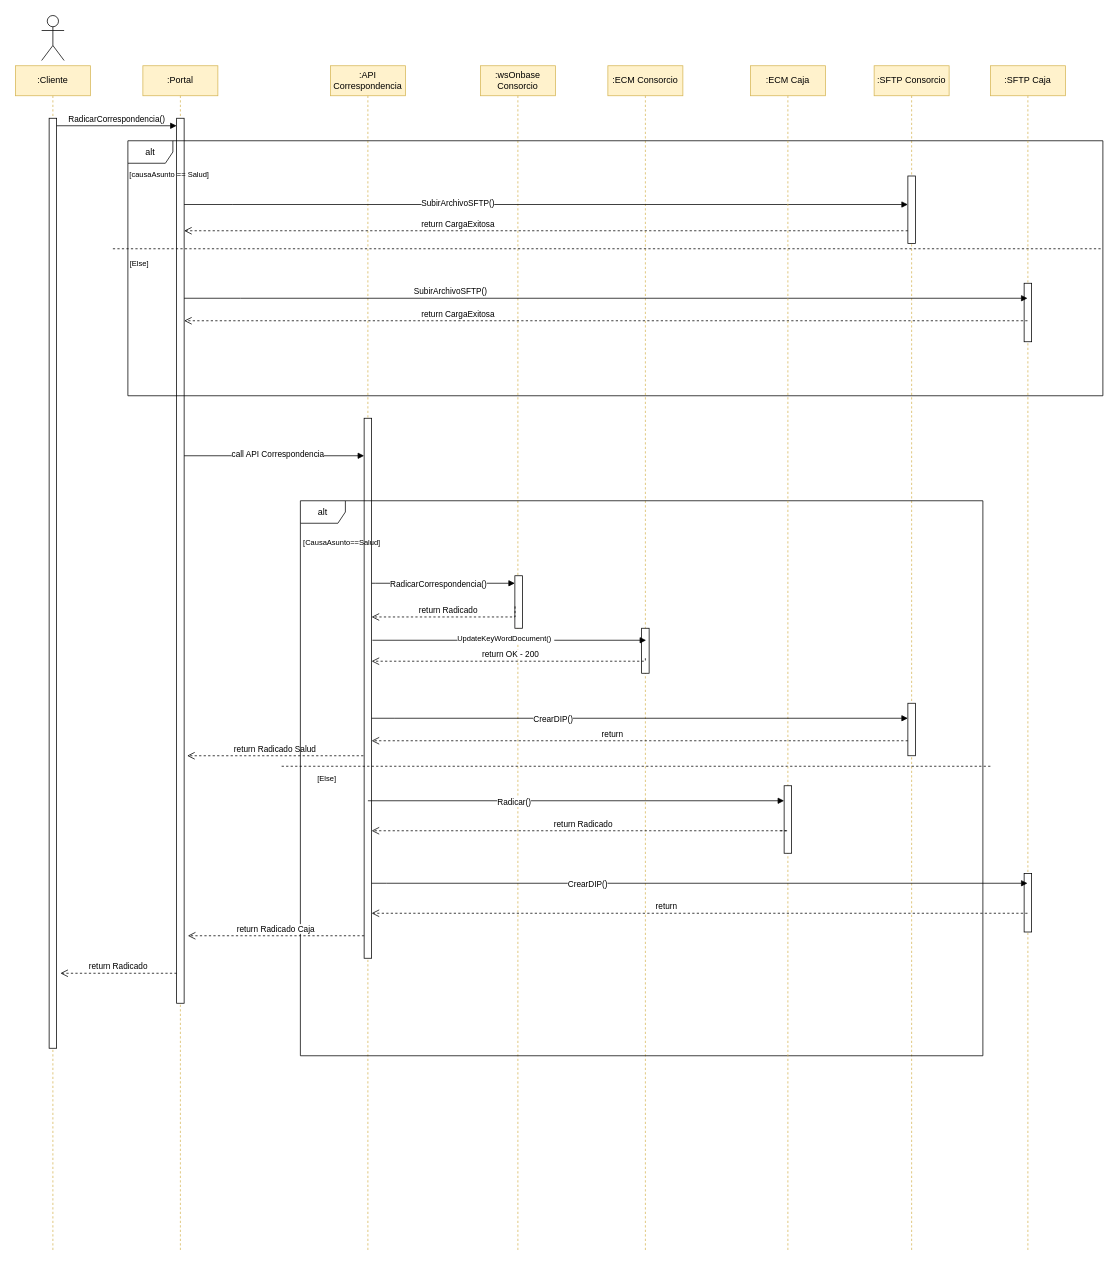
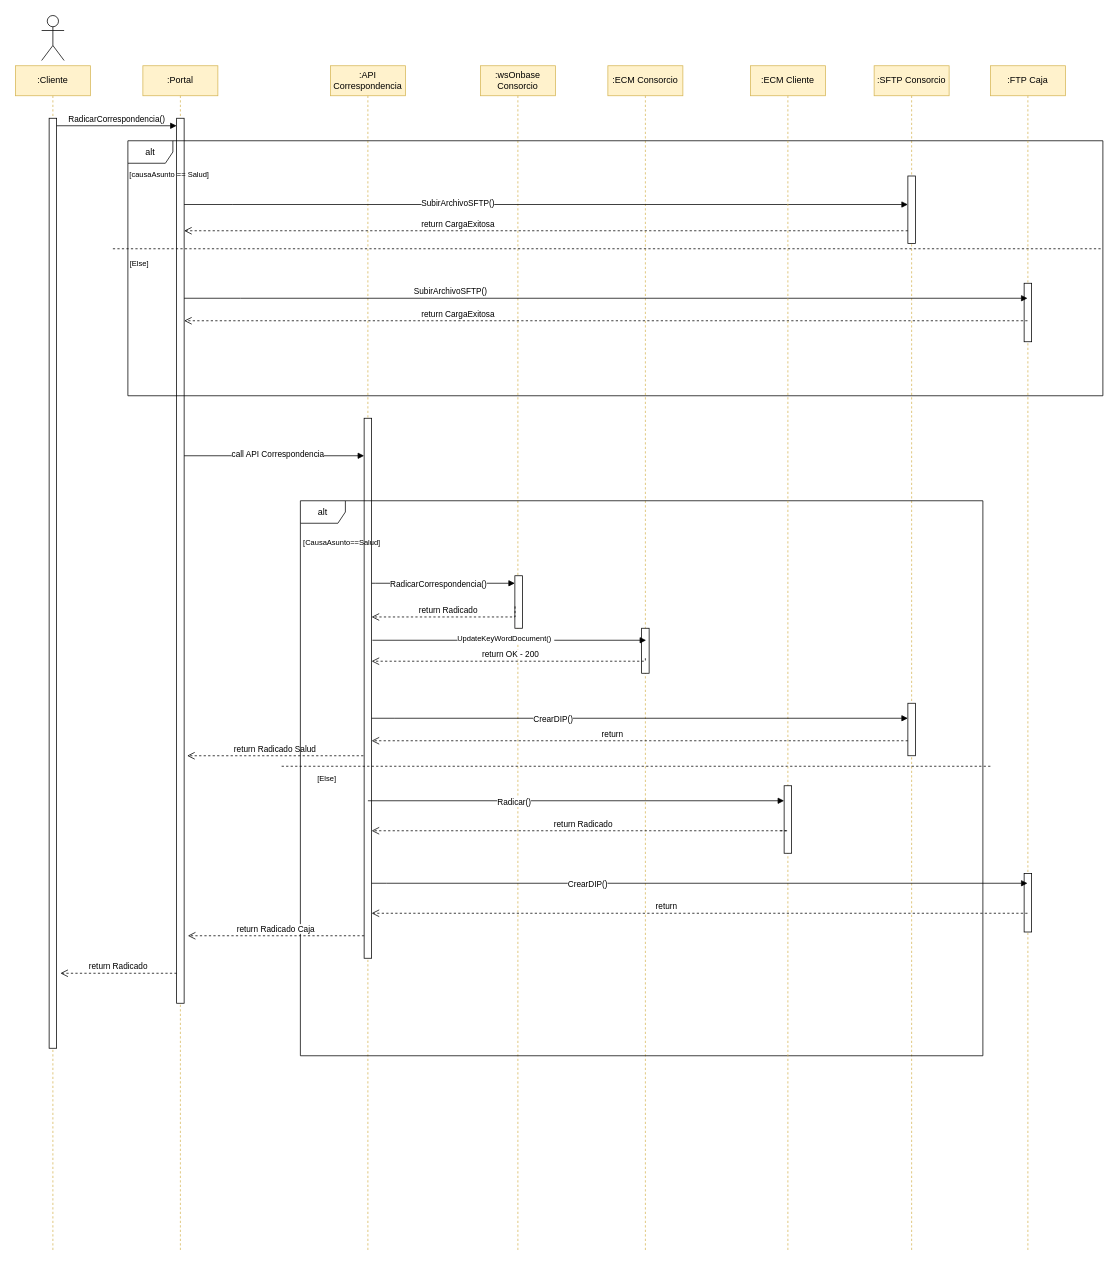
- <mxCell id="40" value=":ECM Caja" style="shape=umlLifeline;perimeter=lifelinePerimeter;whiteSpace=wrap;html=1;container=0;dropTarget=0;collapsible=0;recursiveResize=0;outlineConnect=0;portConstraint=eastwest;newEdgeStyle={&quot;edgeStyle&quot;:&quot;elbowEdgeStyle&quot;,&quot;elbow&quot;:&quot;vertical&quot;,&quot;curved&quot;:0,&quot;rounded&quot;:0};fillColor=#fff2cc;strokeColor=#d6b656;" parent="1" vertex="1"><mxGeometry x="1000" y="87" width="100" height="1580" as="geometry" /></mxCell>
+ <mxCell id="40" value=":ECM Cliente" style="shape=umlLifeline;perimeter=lifelinePerimeter;whiteSpace=wrap;html=1;container=0;dropTarget=0;collapsible=0;recursiveResize=0;outlineConnect=0;portConstraint=eastwest;newEdgeStyle={&quot;edgeStyle&quot;:&quot;elbowEdgeStyle&quot;,&quot;elbow&quot;:&quot;vertical&quot;,&quot;curved&quot;:0,&quot;rounded&quot;:0};fillColor=#fff2cc;strokeColor=#d6b656;" parent="1" vertex="1"><mxGeometry x="1000" y="87" width="100" height="1580" as="geometry" /></mxCell>
- <mxCell id="33" value=":SFTP Caja" style="shape=umlLifeline;perimeter=lifelinePerimeter;whiteSpace=wrap;html=1;container=0;dropTarget=0;collapsible=0;recursiveResize=0;outlineConnect=0;portConstraint=eastwest;newEdgeStyle={&quot;edgeStyle&quot;:&quot;elbowEdgeStyle&quot;,&quot;elbow&quot;:&quot;vertical&quot;,&quot;curved&quot;:0,&quot;rounded&quot;:0};fillColor=#fff2cc;strokeColor=#d6b656;" parent="1" vertex="1"><mxGeometry x="1320" y="87" width="100" height="1580" as="geometry" /></mxCell>
+ <mxCell id="33" value=":FTP Caja" style="shape=umlLifeline;perimeter=lifelinePerimeter;whiteSpace=wrap;html=1;container=0;dropTarget=0;collapsible=0;recursiveResize=0;outlineConnect=0;portConstraint=eastwest;newEdgeStyle={&quot;edgeStyle&quot;:&quot;elbowEdgeStyle&quot;,&quot;elbow&quot;:&quot;vertical&quot;,&quot;curved&quot;:0,&quot;rounded&quot;:0};fillColor=#fff2cc;strokeColor=#d6b656;" parent="1" vertex="1"><mxGeometry x="1320" y="87" width="100" height="1580" as="geometry" /></mxCell>
